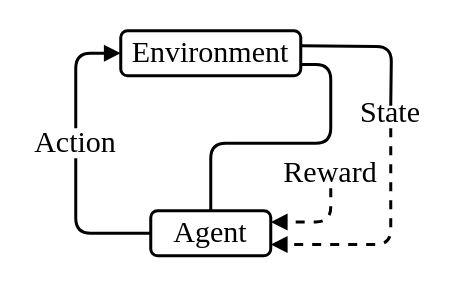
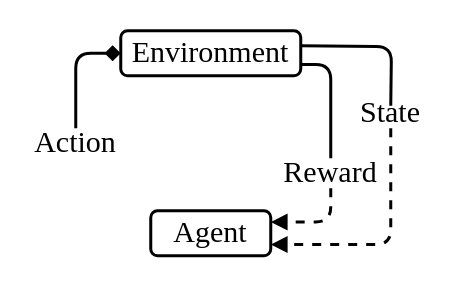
- <mxCell id="10" style="edgeStyle=orthogonalEdgeStyle;rounded=1;orthogonalLoop=1;jettySize=auto;html=1;exitX=0.5;exitY=0;exitDx=0;exitDy=0;entryX=0;entryY=0.5;entryDx=0;entryDy=0;endArrow=block;endFill=1;strokeWidth=2;" parent="1" source="11" target="3" edge="1"><mxGeometry relative="1" as="geometry" /></mxCell>
+ <mxCell id="10" style="edgeStyle=orthogonalEdgeStyle;rounded=1;orthogonalLoop=1;jettySize=auto;html=1;exitX=0.5;exitY=0;exitDx=0;exitDy=0;entryX=0;entryY=0.5;entryDx=0;entryDy=0;endArrow=diamond;endFill=1;strokeWidth=2;" parent="1" source="11" target="3" edge="1"><mxGeometry relative="1" as="geometry" /></mxCell>
- <mxCell id="2" style="edgeStyle=orthogonalEdgeStyle;rounded=1;orthogonalLoop=1;jettySize=auto;html=1;exitX=1;exitY=0.75;exitDx=0;exitDy=0;endArrow=none;endFill=0;strokeWidth=2;" parent="1" source="3" target="5" edge="1"><mxGeometry relative="1" as="geometry" /></mxCell>
+ <mxCell id="2" style="edgeStyle=orthogonalEdgeStyle;rounded=1;orthogonalLoop=1;jettySize=auto;html=1;exitX=1;exitY=0.75;exitDx=0;exitDy=0;entryX=0.5;entryY=0;entryDx=0;entryDy=0;endArrow=none;endFill=0;strokeWidth=2;" parent="1" source="3" target="9" edge="1"><mxGeometry relative="1" as="geometry" /></mxCell>
- <mxCell id="4" style="edgeStyle=orthogonalEdgeStyle;rounded=1;orthogonalLoop=1;jettySize=auto;html=1;exitX=0;exitY=0.5;exitDx=0;exitDy=0;entryX=0.5;entryY=1;entryDx=0;entryDy=0;endArrow=none;endFill=0;strokeWidth=2;" parent="1" source="5" target="11" edge="1"><mxGeometry relative="1" as="geometry" /></mxCell>
